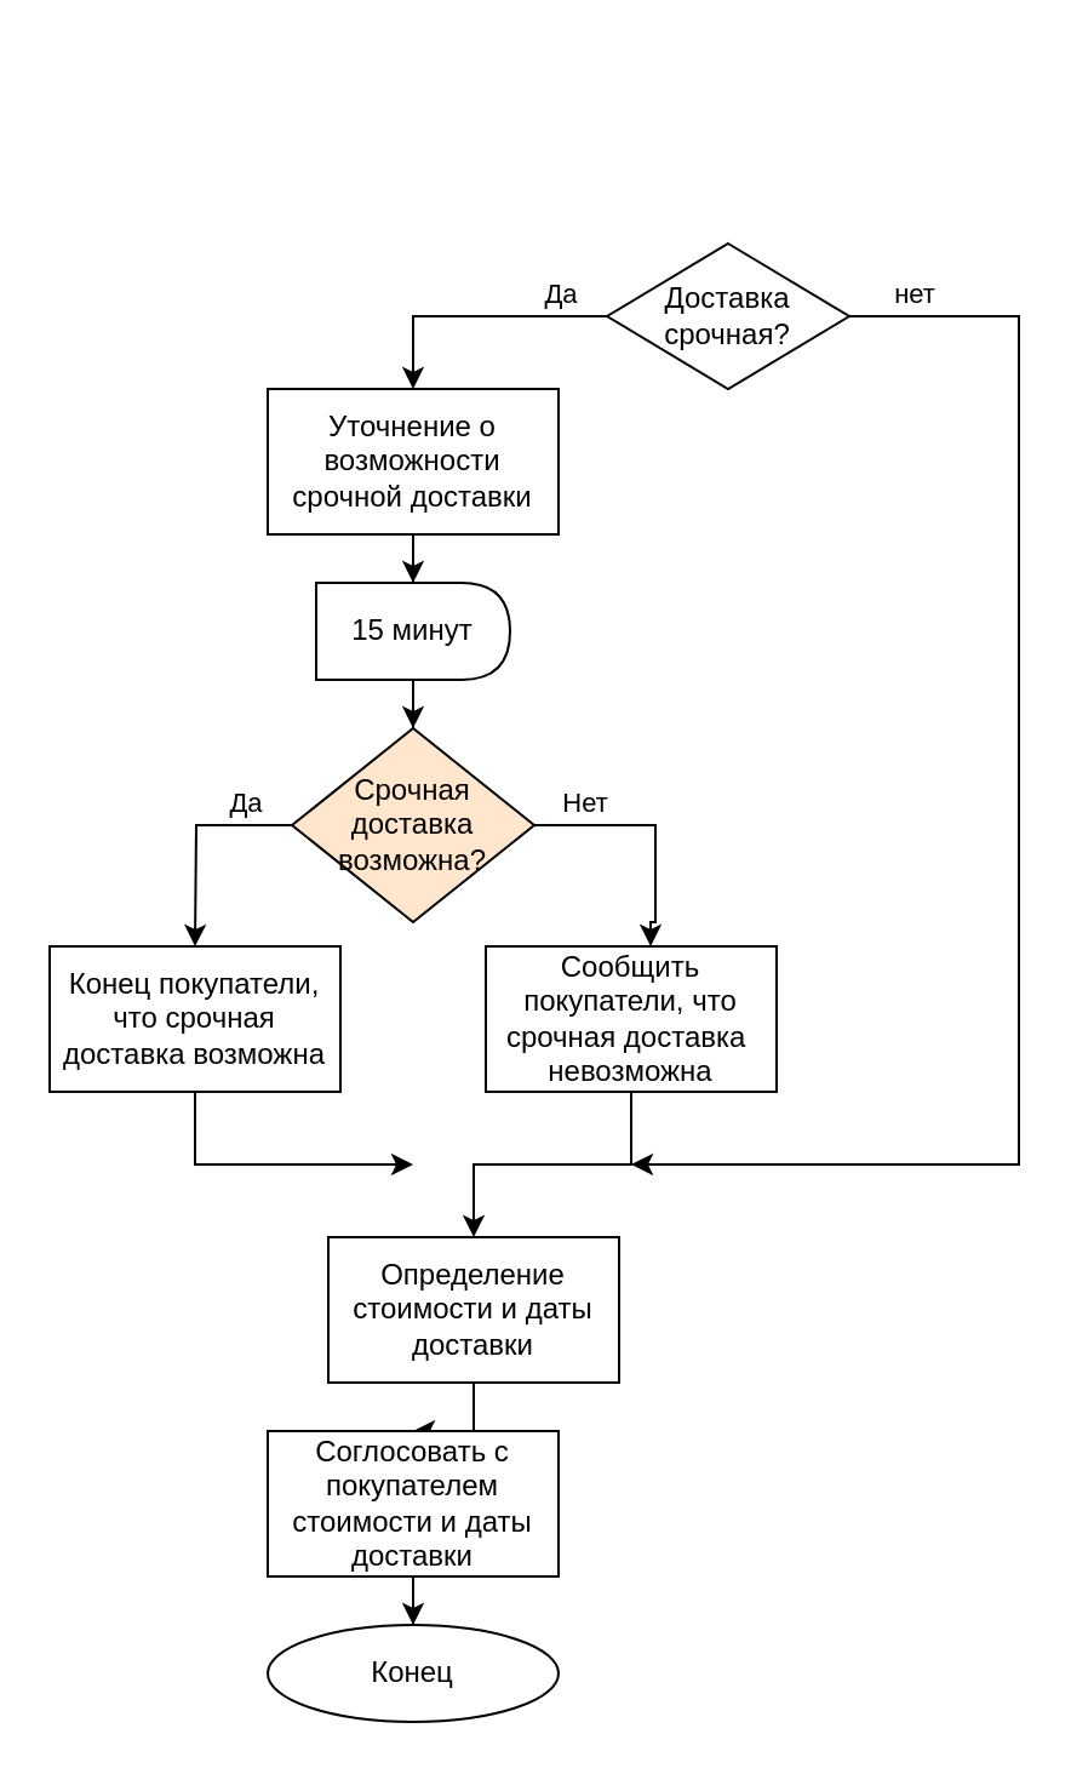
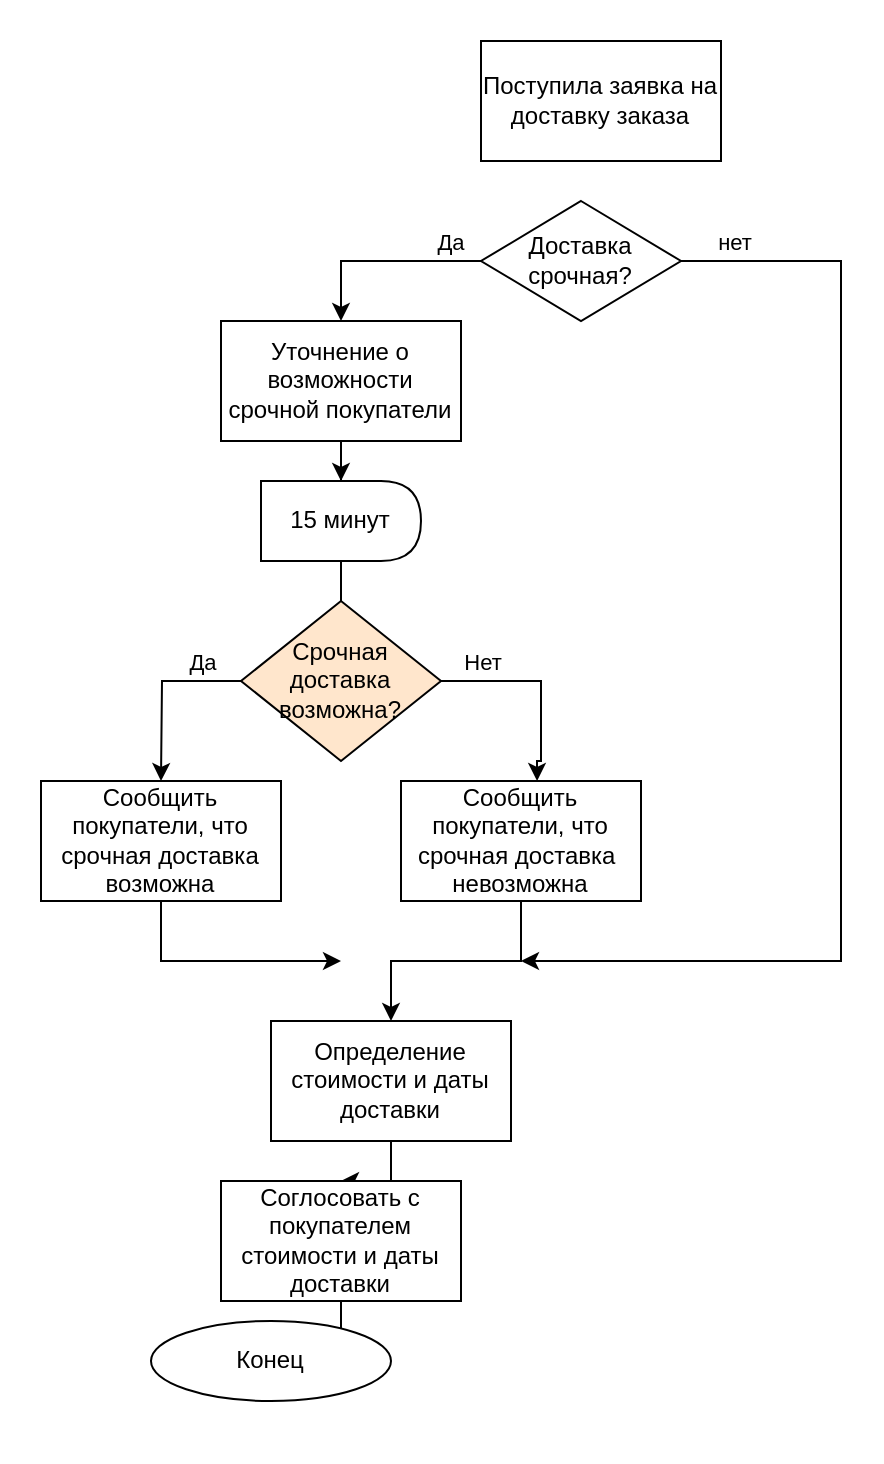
+ <mxCell id="2" value="Поступила заявка на доставку заказа" style="rounded=0;whiteSpace=wrap;html=1;" vertex="1" parent="1"><mxGeometry x="240" y="20" width="120" height="60" as="geometry" /></mxCell>
- <mxCell id="7" value="Доставка срочная?" style="rhombus;whiteSpace=wrap;html=1;" vertex="1" parent="1"><mxGeometry x="250" y="100" width="100" height="60" as="geometry" /></mxCell>
+ <mxCell id="7" value="Доставка срочная?" style="rhombus;whiteSpace=wrap;html=1;" vertex="1" parent="1"><mxGeometry x="240" y="100" width="100" height="60" as="geometry" /></mxCell>
- <mxCell id="9" value="Уточнение о возможности срочной доставки" style="rounded=0;whiteSpace=wrap;html=1;" vertex="1" parent="1"><mxGeometry x="110" y="160" width="120" height="60" as="geometry" /></mxCell>
+ <mxCell id="9" value="Уточнение о возможности срочной покупатели" style="rounded=0;whiteSpace=wrap;html=1;" vertex="1" parent="1"><mxGeometry x="110" y="160" width="120" height="60" as="geometry" /></mxCell>
- <mxCell id="10" style="edgeStyle=orthogonalEdgeStyle;rounded=0;orthogonalLoop=1;jettySize=auto;html=1;" edge="1" parent="1" source="11" target="14"><mxGeometry relative="1" as="geometry" /></mxCell>
+ <mxCell id="10" style="edgeStyle=orthogonalEdgeStyle;rounded=0;orthogonalLoop=1;jettySize=auto;html=1;endArrow=none;" edge="1" parent="1" source="11" target="14"><mxGeometry relative="1" as="geometry" /></mxCell>
- <mxCell id="16" value="Конец покупатели, что срочная доставка возможна" style="rounded=0;whiteSpace=wrap;html=1;" vertex="1" parent="1"><mxGeometry x="20" y="390" width="120" height="60" as="geometry" /></mxCell>
+ <mxCell id="16" value="Сообщить покупатели, что срочная доставка возможна" style="rounded=0;whiteSpace=wrap;html=1;" vertex="1" parent="1"><mxGeometry x="20" y="390" width="120" height="60" as="geometry" /></mxCell>
- <mxCell id="25" value="Конец" style="ellipse;whiteSpace=wrap;html=1;" vertex="1" parent="1"><mxGeometry x="110" y="670" width="120" height="40" as="geometry" /></mxCell>
+ <mxCell id="25" value="Конец" style="ellipse;whiteSpace=wrap;html=1;" vertex="1" parent="1"><mxGeometry x="75" y="660" width="120" height="40" as="geometry" /></mxCell>
